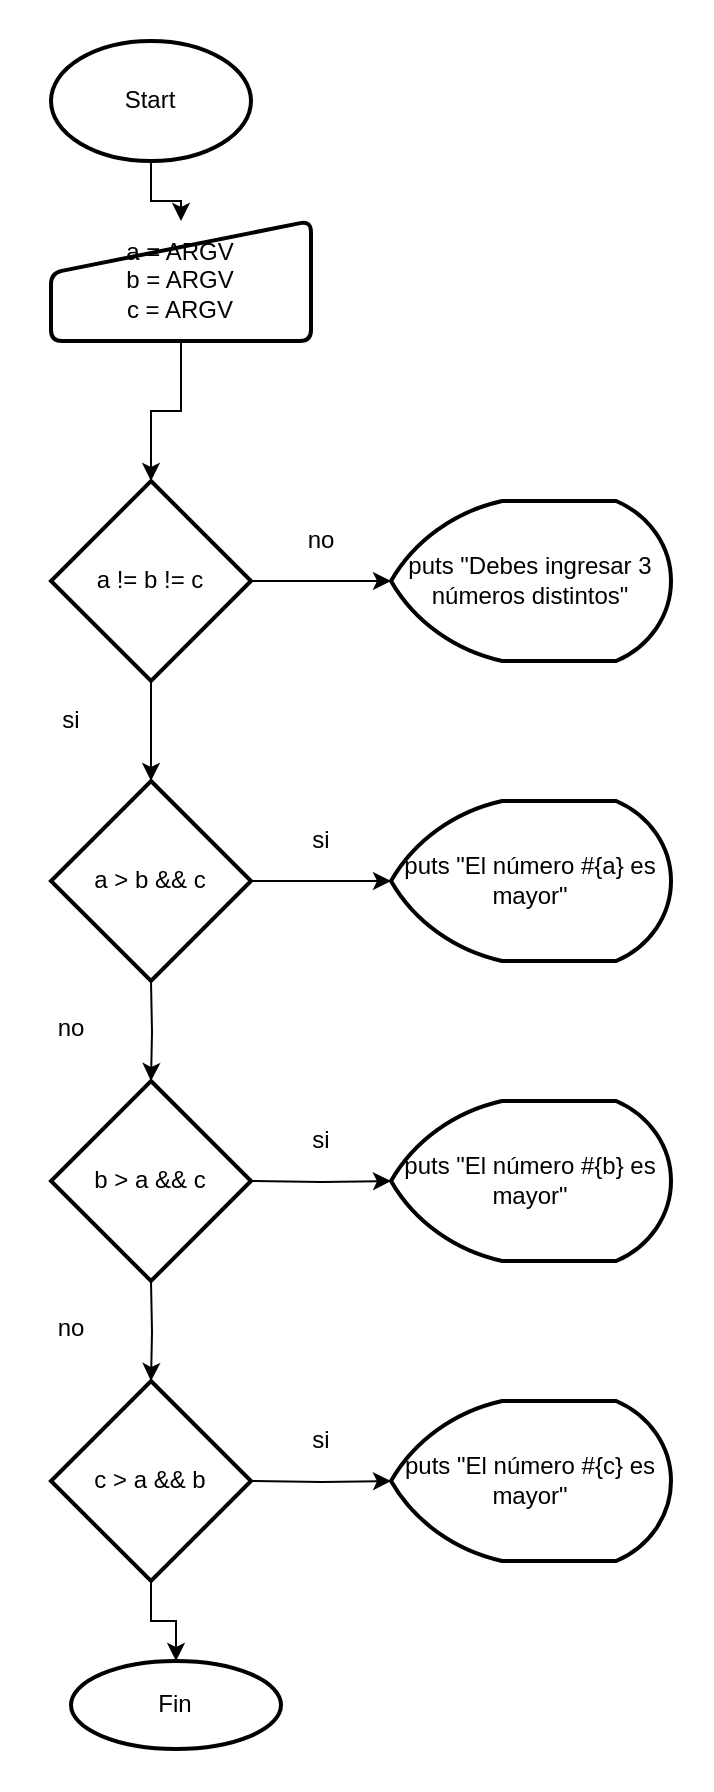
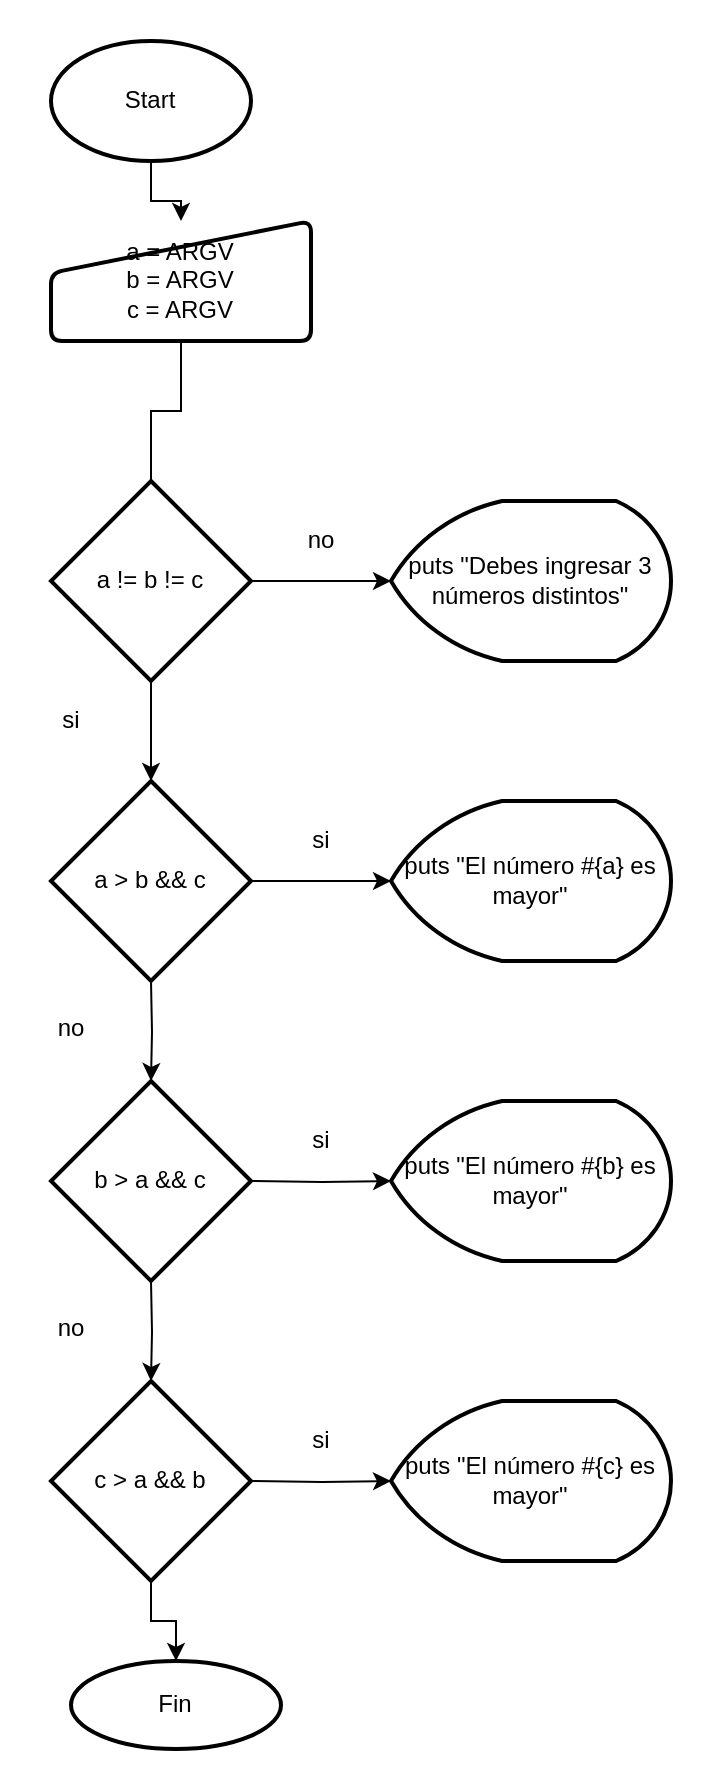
- <mxCell id="4" value="" style="edgeStyle=orthogonalEdgeStyle;rounded=0;orthogonalLoop=1;jettySize=auto;html=1;" edge="1" parent="1" source="5" target="8"><mxGeometry relative="1" as="geometry" /></mxCell>
+ <mxCell id="4" value="" style="edgeStyle=orthogonalEdgeStyle;rounded=0;orthogonalLoop=1;jettySize=auto;html=1;endArrow=none;" edge="1" parent="1" source="5" target="8"><mxGeometry relative="1" as="geometry" /></mxCell>
